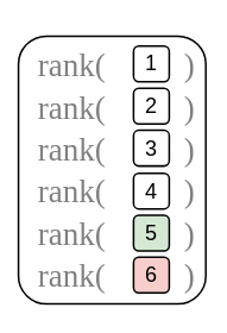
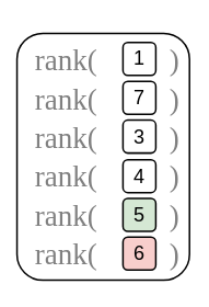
- <mxCell id="6" value="2" style="rounded=1;whiteSpace=wrap;html=1;fontSize=24;strokeWidth=2;" vertex="1" parent="4"><mxGeometry x="9" y="78.5" width="40" height="40" as="geometry" /></mxCell>
+ <mxCell id="6" value="7" style="rounded=1;whiteSpace=wrap;html=1;fontSize=24;strokeWidth=2;" vertex="1" parent="4"><mxGeometry x="9" y="78.5" width="40" height="40" as="geometry" /></mxCell>
